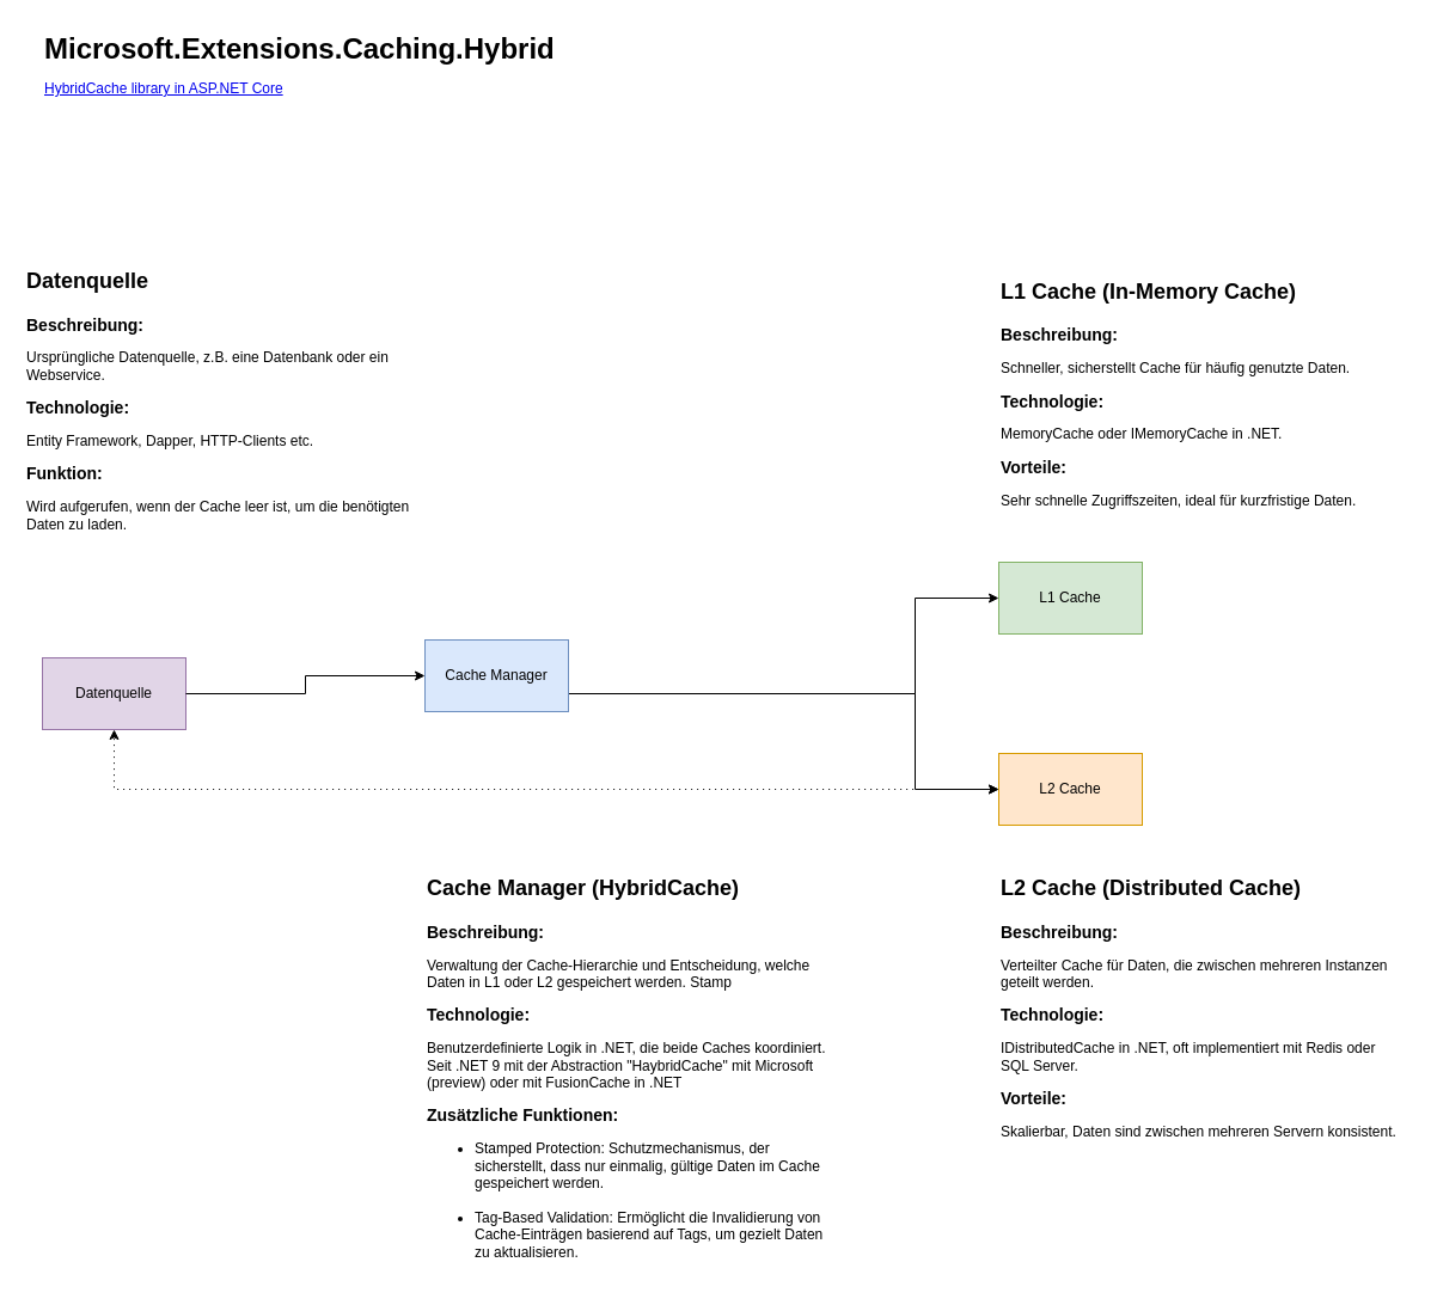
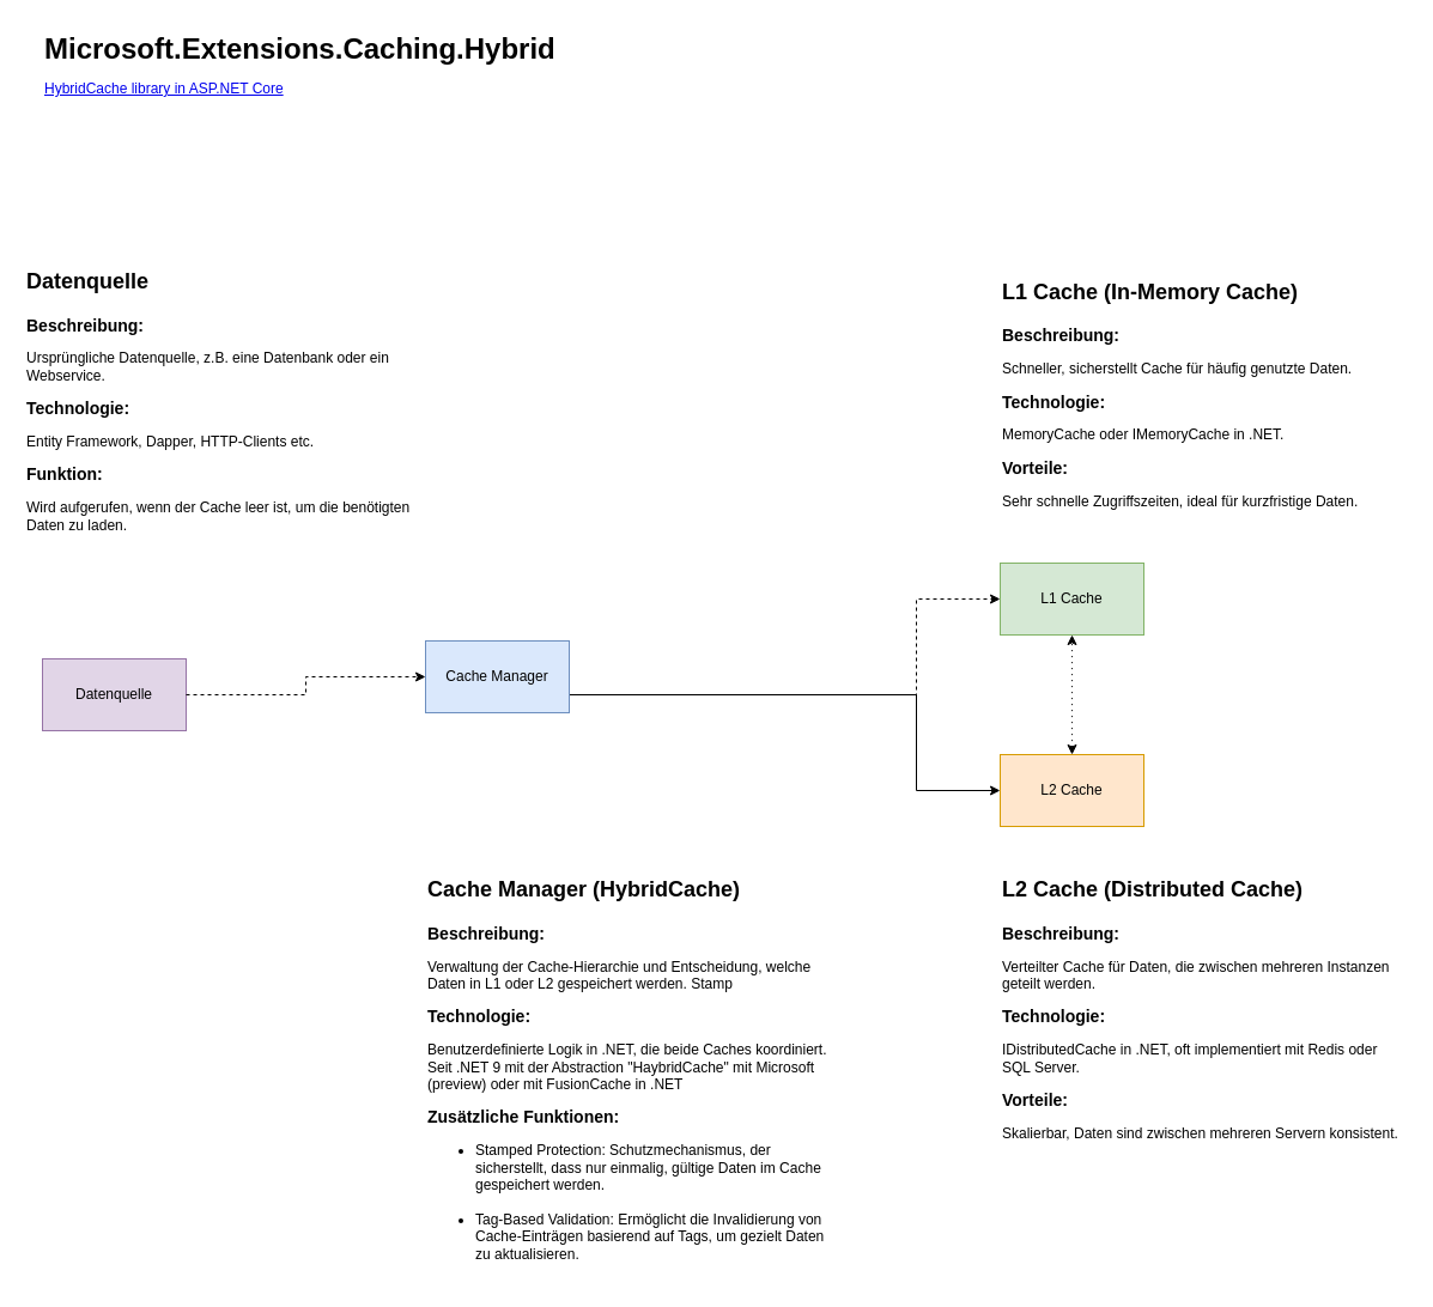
- <mxCell id="5" style="edgeStyle=orthogonalEdgeStyle;rounded=0;orthogonalLoop=1;jettySize=auto;html=1;entryX=0;entryY=0.5;entryDx=0;entryDy=0;" edge="1" parent="1" source="7" target="2"><mxGeometry relative="1" as="geometry"><Array as="points"><mxPoint x="765" y="580" /><mxPoint x="765" y="500" /></Array></mxGeometry></mxCell>
+ <mxCell id="5" style="edgeStyle=orthogonalEdgeStyle;rounded=0;orthogonalLoop=1;jettySize=auto;html=1;entryX=0;entryY=0.5;entryDx=0;entryDy=0;dashed=1;" edge="1" parent="1" source="7" target="2"><mxGeometry relative="1" as="geometry"><Array as="points"><mxPoint x="765" y="580" /><mxPoint x="765" y="500" /></Array></mxGeometry></mxCell>
- <mxCell id="9" style="edgeStyle=orthogonalEdgeStyle;rounded=0;orthogonalLoop=1;jettySize=auto;html=1;entryX=0;entryY=0.5;entryDx=0;entryDy=0;" edge="1" parent="1" source="8" target="7"><mxGeometry relative="1" as="geometry" /></mxCell>
+ <mxCell id="9" style="edgeStyle=orthogonalEdgeStyle;rounded=0;orthogonalLoop=1;jettySize=auto;html=1;entryX=0;entryY=0.5;entryDx=0;entryDy=0;dashed=1;" edge="1" parent="1" source="8" target="7"><mxGeometry relative="1" as="geometry" /></mxCell>
- <mxCell id="3" style="edgeStyle=orthogonalEdgeStyle;rounded=0;orthogonalLoop=1;jettySize=auto;html=1;startArrow=classic;startFill=1;dashed=1;dashPattern=1 4;" edge="1" parent="1" source="4" target="8"><mxGeometry relative="1" as="geometry" /></mxCell>
+ <mxCell id="3" style="edgeStyle=orthogonalEdgeStyle;rounded=0;orthogonalLoop=1;jettySize=auto;html=1;entryX=0.5;entryY=1;entryDx=0;entryDy=0;startArrow=classic;startFill=1;dashed=1;dashPattern=1 4;" edge="1" parent="1" source="4" target="2"><mxGeometry relative="1" as="geometry" /></mxCell>
